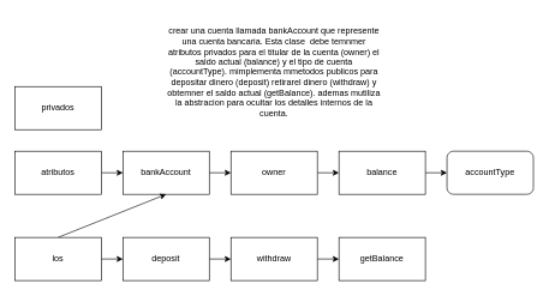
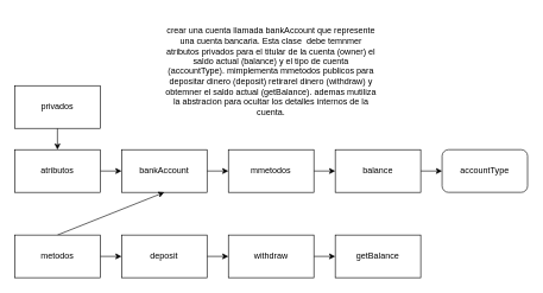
+ <mxCell id="20" style="edgeStyle=none;html=1;exitX=0.5;exitY=1;exitDx=0;exitDy=0;entryX=0.5;entryY=0;entryDx=0;entryDy=0;" edge="1" parent="1" source="21" target="16"><mxGeometry relative="1" as="geometry" /></mxCell>
- <mxCell id="6" value="owner" style="whiteSpace=wrap;html=1;" vertex="1" parent="1"><mxGeometry x="320" y="210" width="120" height="60" as="geometry" /></mxCell>
+ <mxCell id="6" value="mmetodos" style="whiteSpace=wrap;html=1;" vertex="1" parent="1"><mxGeometry x="320" y="210" width="120" height="60" as="geometry" /></mxCell>
- <mxCell id="19" value="los" style="whiteSpace=wrap;html=1;" vertex="1" parent="1"><mxGeometry x="20" y="330" width="120" height="60" as="geometry" /></mxCell>
+ <mxCell id="19" value="metodos" style="whiteSpace=wrap;html=1;" vertex="1" parent="1"><mxGeometry x="20" y="330" width="120" height="60" as="geometry" /></mxCell>
